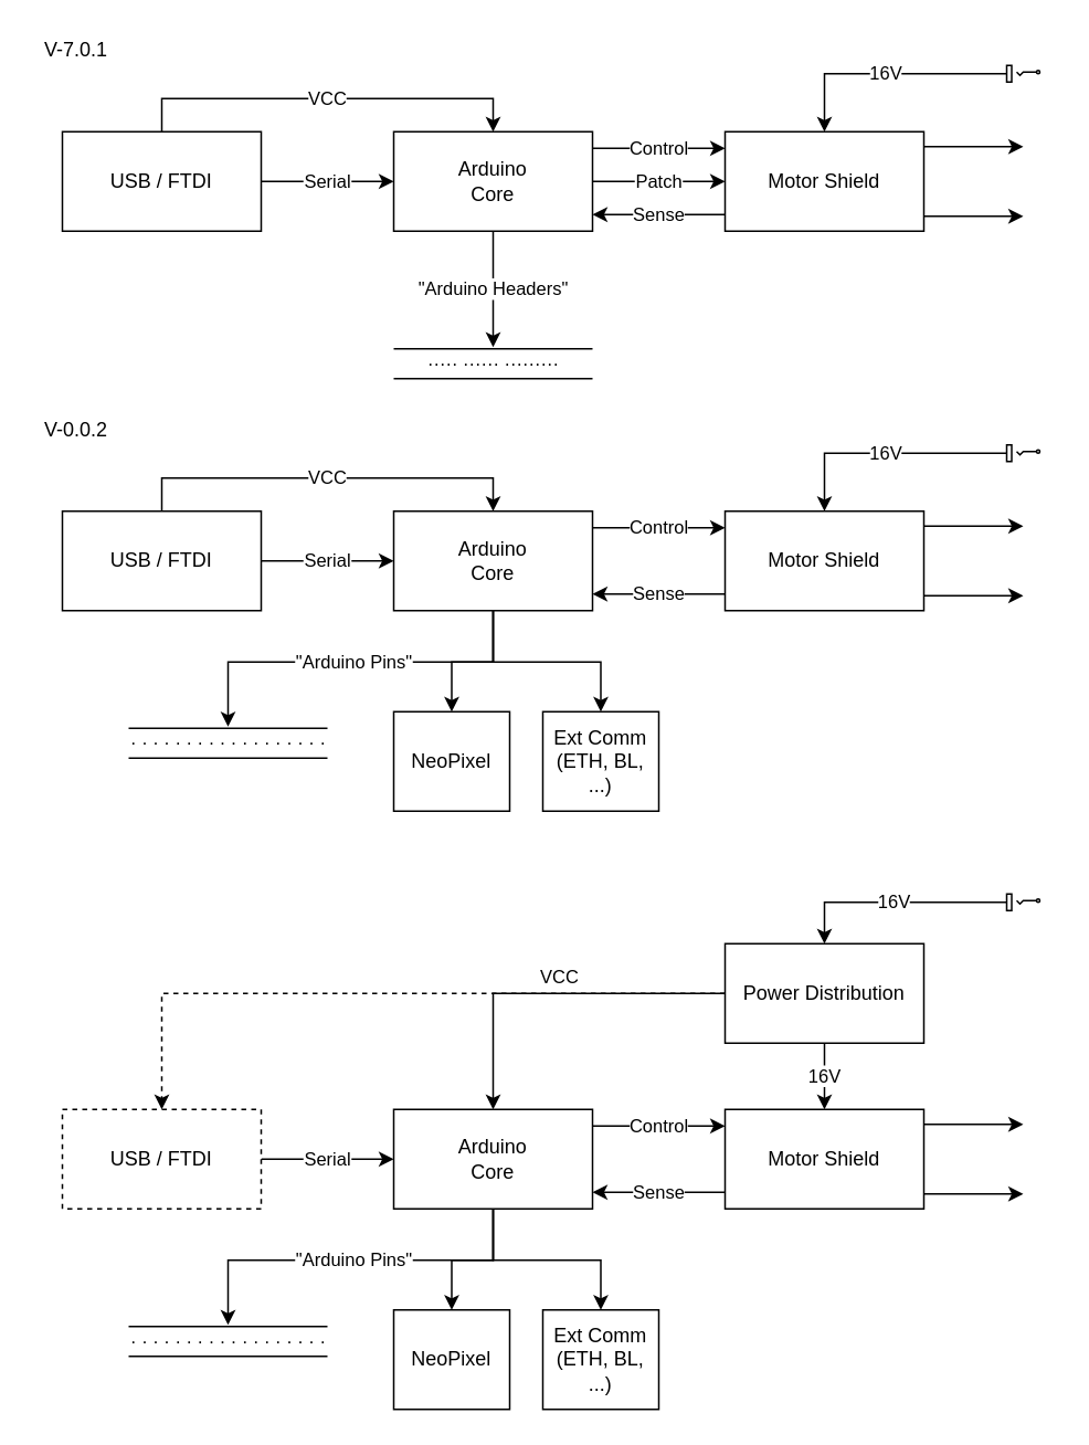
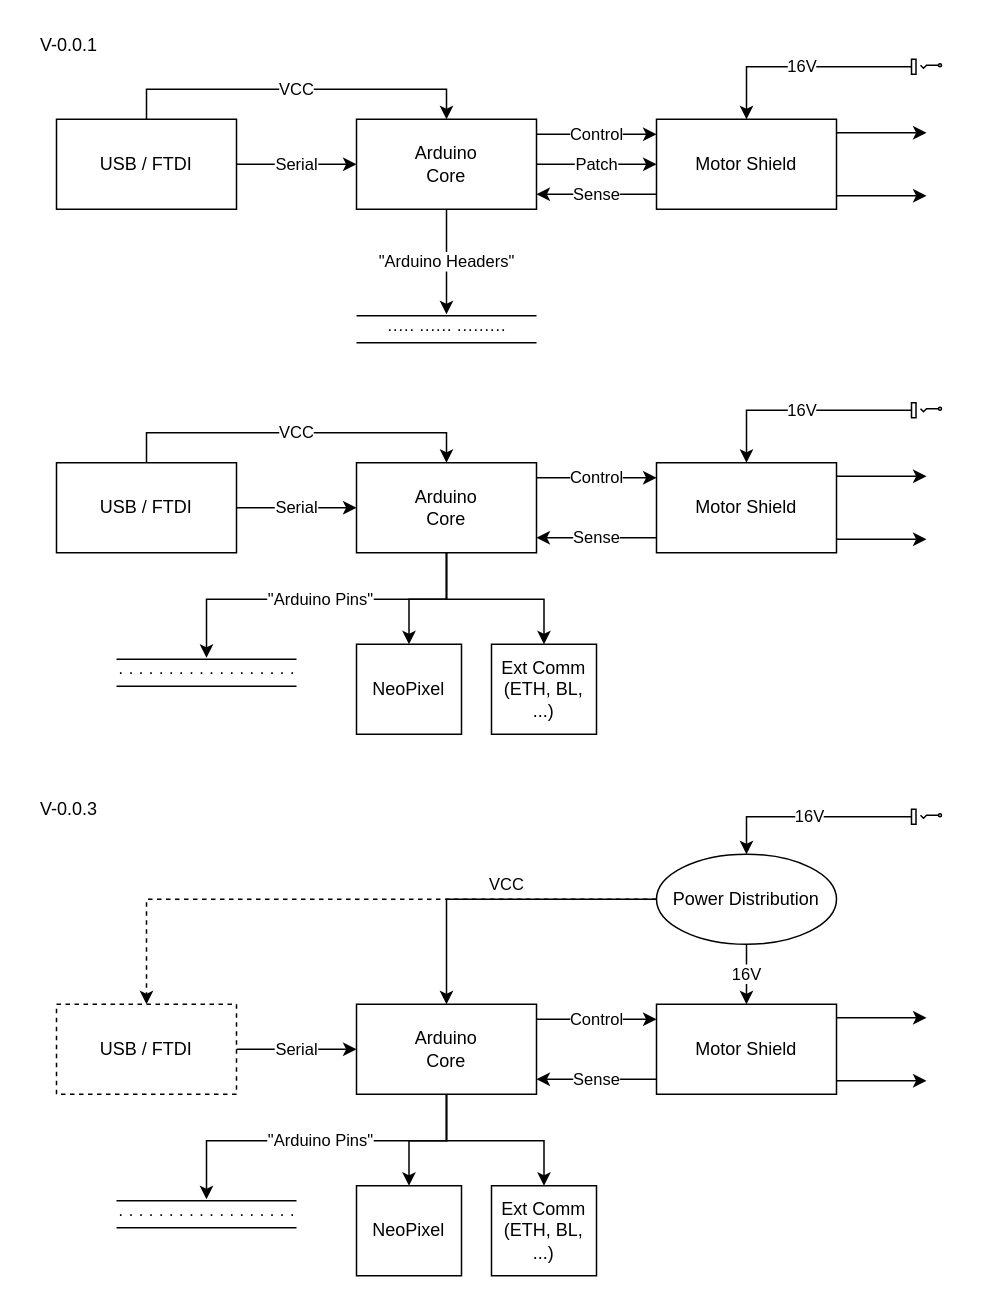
- <mxCell id="18" value="V-7.0.1" style="text;html=1;align=center;verticalAlign=middle;resizable=0;points=[];autosize=1;" vertex="1" parent="1"><mxGeometry x="20" y="20" width="50" height="20" as="geometry" /></mxCell>
+ <mxCell id="18" value="V-0.0.1" style="text;html=1;align=center;verticalAlign=middle;resizable=0;points=[];autosize=1;" vertex="1" parent="1"><mxGeometry x="20" y="20" width="50" height="20" as="geometry" /></mxCell>
- <mxCell id="36" value="V-0.0.2" style="text;html=1;align=center;verticalAlign=middle;resizable=0;points=[];autosize=1;" vertex="1" parent="1"><mxGeometry x="20" y="249" width="50" height="20" as="geometry" /></mxCell>
+ <mxCell id="56" value="V-0.0.3" style="text;html=1;align=center;verticalAlign=middle;resizable=0;points=[];autosize=1;" vertex="1" parent="1"><mxGeometry x="20" y="529" width="50" height="20" as="geometry" /></mxCell>
- <mxCell id="60" value="Power Distribution" style="rounded=0;whiteSpace=wrap;html=1;" vertex="1" parent="1"><mxGeometry x="437" y="569" width="120" height="60" as="geometry" /></mxCell>
+ <mxCell id="60" value="Power Distribution" style="ellipse;whiteSpace=wrap;html=1;" vertex="1" parent="1"><mxGeometry x="437" y="569" width="120" height="60" as="geometry" /></mxCell>
